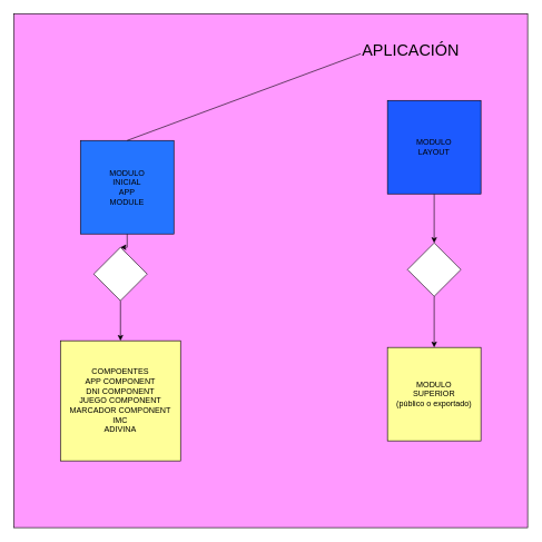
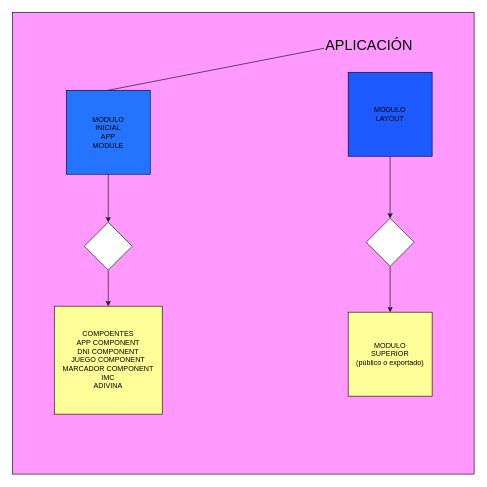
- <mxCell id="6" value="MODULO&lt;br&gt;LAYOUT" style="whiteSpace=wrap;html=1;aspect=fixed;fillColor=#1C59FF;" vertex="1" parent="1"><mxGeometry x="580" y="150" width="140" height="140" as="geometry" /></mxCell>
+ <mxCell id="6" value="MODULO&lt;br&gt;LAYOUT" style="whiteSpace=wrap;html=1;aspect=fixed;fillColor=#1C59FF;" vertex="1" parent="1"><mxGeometry x="580" y="120" width="140" height="140" as="geometry" /></mxCell>
- <mxCell id="4" value="MODULO&lt;br&gt;INICIAL&lt;br&gt;APP&lt;br&gt;MODULE" style="whiteSpace=wrap;html=1;aspect=fixed;fillColor=#2474FF;" vertex="1" parent="1"><mxGeometry x="120" y="210" width="140" height="140" as="geometry" /></mxCell>
+ <mxCell id="4" value="MODULO&lt;br&gt;INICIAL&lt;br&gt;APP&lt;br&gt;MODULE" style="whiteSpace=wrap;html=1;aspect=fixed;fillColor=#2474FF;" vertex="1" parent="1"><mxGeometry x="110" y="150" width="140" height="140" as="geometry" /></mxCell>
